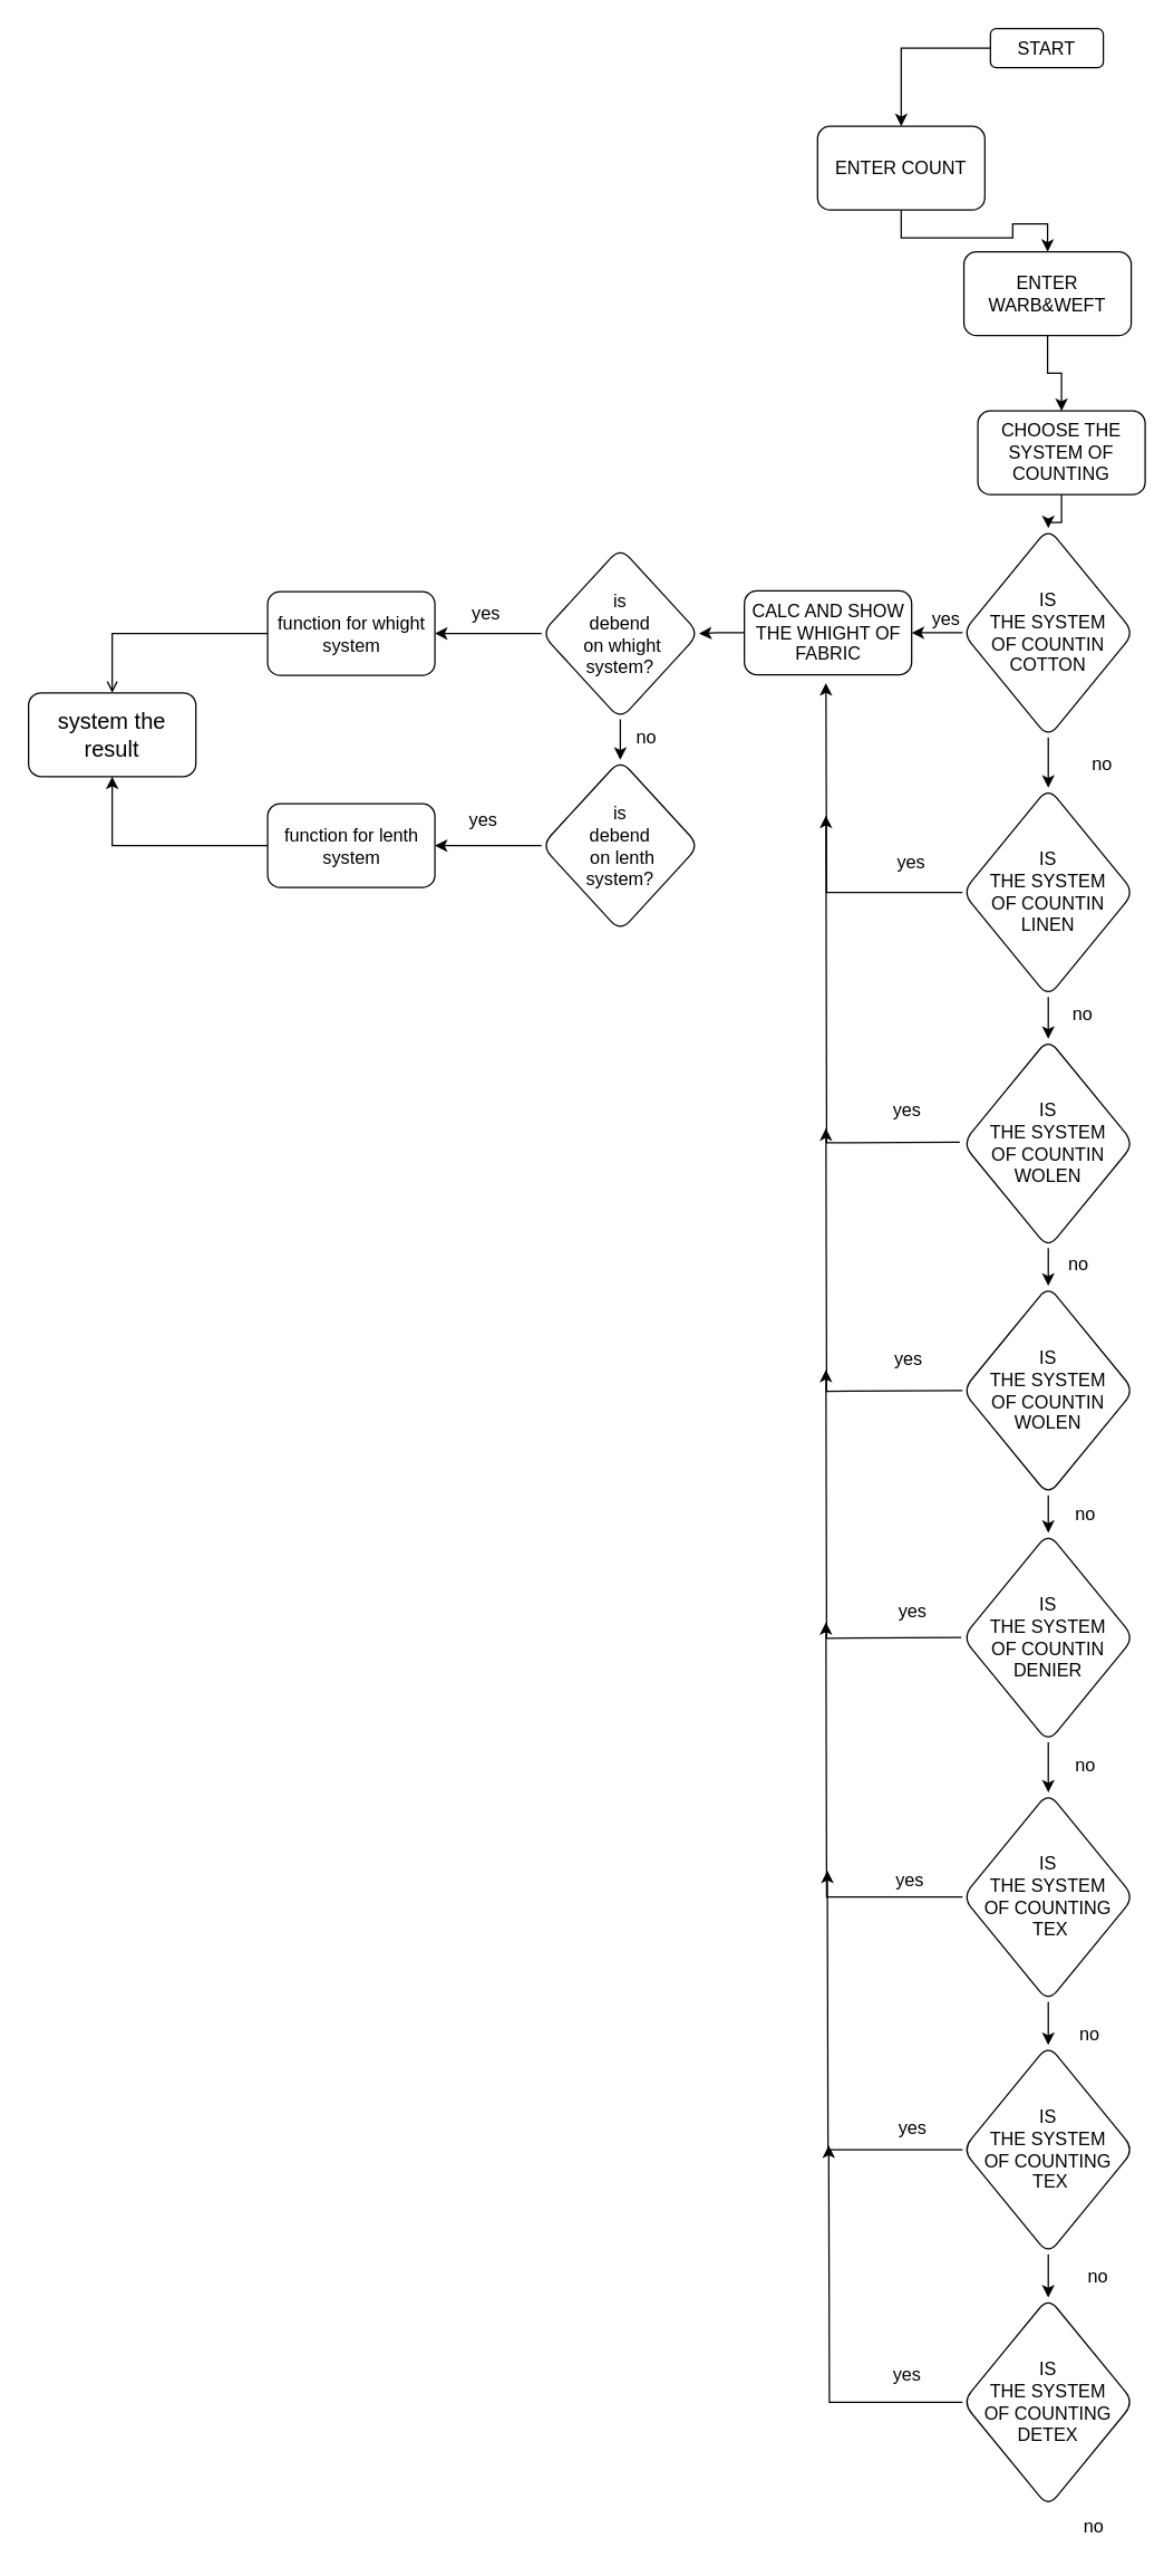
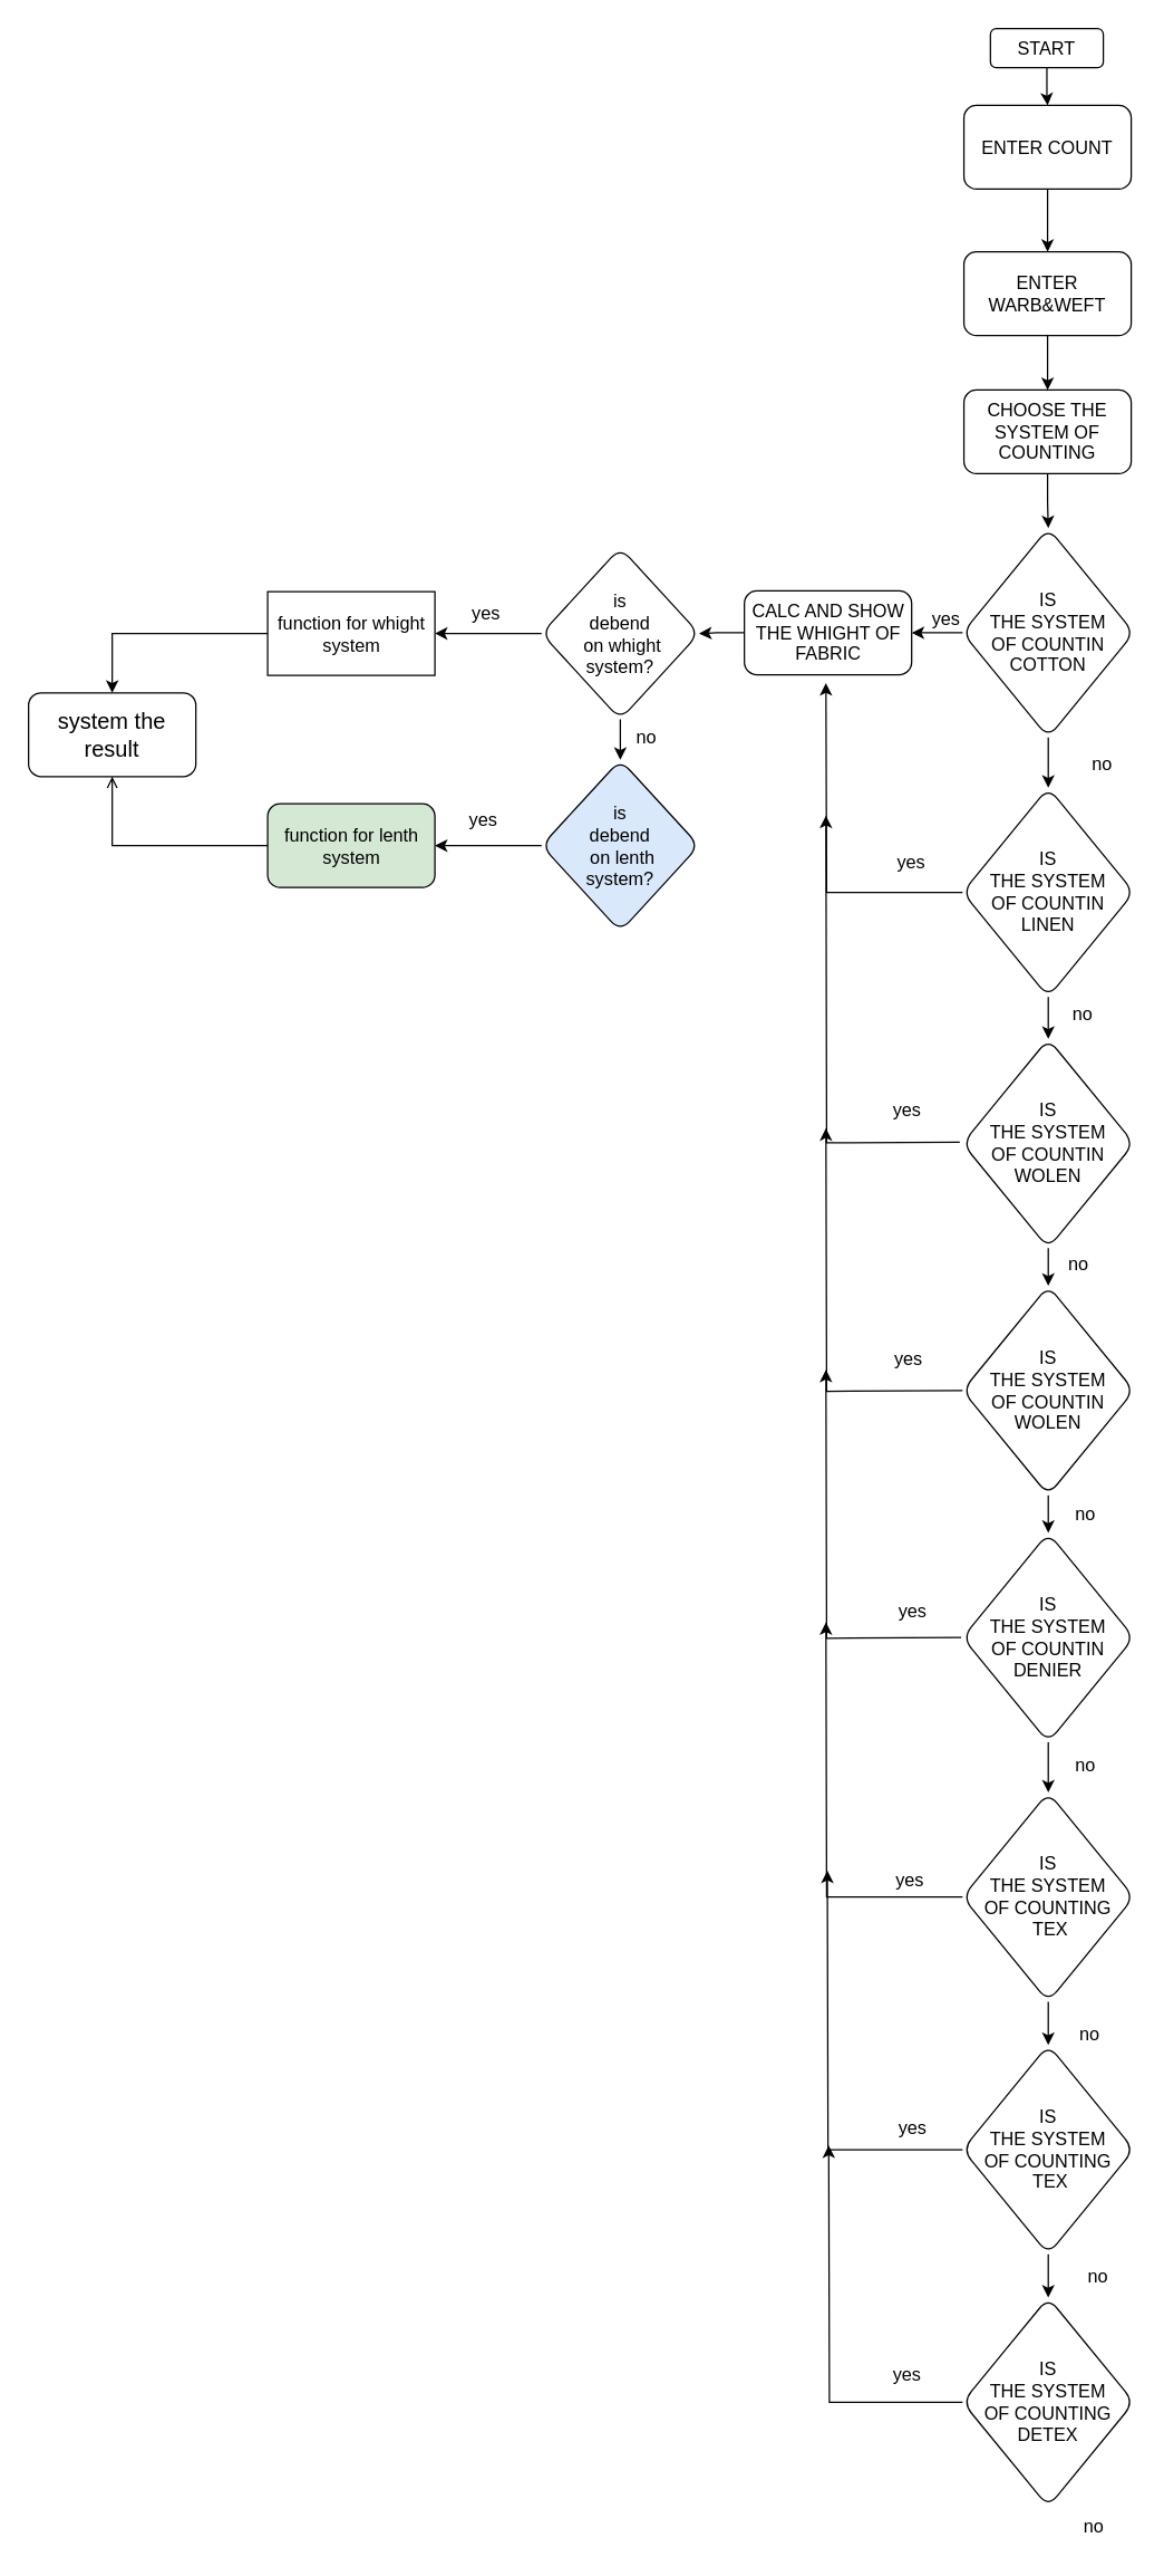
- <mxCell id="5" value="ENTER COUNT" style="rounded=1;whiteSpace=wrap;html=1;fontSize=13;" vertex="1" parent="1"><mxGeometry x="586" y="90" width="120" height="60" as="geometry" /></mxCell>
+ <mxCell id="5" value="ENTER COUNT" style="rounded=1;whiteSpace=wrap;html=1;fontSize=13;" vertex="1" parent="1"><mxGeometry x="691" y="75" width="120" height="60" as="geometry" /></mxCell>
- <mxCell id="9" value="CHOOSE THE SYSTEM OF COUNTING" style="whiteSpace=wrap;html=1;fontSize=13;rounded=1;" vertex="1" parent="1"><mxGeometry x="701" y="294" width="120" height="60" as="geometry" /></mxCell>
+ <mxCell id="9" value="CHOOSE THE SYSTEM OF COUNTING" style="whiteSpace=wrap;html=1;fontSize=13;rounded=1;" vertex="1" parent="1"><mxGeometry x="691" y="279" width="120" height="60" as="geometry" /></mxCell>
- <mxCell id="41" value="function for whight system" style="whiteSpace=wrap;html=1;fontSize=13;rounded=1;" vertex="1" parent="1"><mxGeometry x="191.5" y="423.5" width="120" height="60" as="geometry" /></mxCell>
+ <mxCell id="41" value="function for whight system" style="whiteSpace=wrap;html=1;fontSize=13;rounded=0;" vertex="1" parent="1"><mxGeometry x="191.5" y="423.5" width="120" height="60" as="geometry" /></mxCell>
- <mxCell id="40" value="" style="edgeStyle=orthogonalEdgeStyle;rounded=0;orthogonalLoop=1;jettySize=auto;html=1;fontSize=13;endArrow=open;" edge="1" parent="1" source="41" target="63"><mxGeometry relative="1" as="geometry" /></mxCell>
+ <mxCell id="40" value="" style="edgeStyle=orthogonalEdgeStyle;rounded=0;orthogonalLoop=1;jettySize=auto;html=1;fontSize=13;" edge="1" parent="1" source="41" target="63"><mxGeometry relative="1" as="geometry" /></mxCell>
- <mxCell id="42" style="edgeStyle=orthogonalEdgeStyle;rounded=0;orthogonalLoop=1;jettySize=auto;html=1;fontSize=13;" edge="1" parent="1" source="43" target="63"><mxGeometry relative="1" as="geometry" /></mxCell>
+ <mxCell id="42" style="edgeStyle=orthogonalEdgeStyle;rounded=0;orthogonalLoop=1;jettySize=auto;html=1;fontSize=13;endArrow=open;" edge="1" parent="1" source="43" target="63"><mxGeometry relative="1" as="geometry" /></mxCell>
- <mxCell id="43" value="function for lenth system" style="whiteSpace=wrap;html=1;fontSize=13;rounded=1;" vertex="1" parent="1"><mxGeometry x="191.5" y="575.5" width="120" height="60" as="geometry" /></mxCell>
+ <mxCell id="43" value="function for lenth system" style="whiteSpace=wrap;html=1;fontSize=13;rounded=1;fillColor=#d5e8d4;" vertex="1" parent="1"><mxGeometry x="191.5" y="575.5" width="120" height="60" as="geometry" /></mxCell>
- <mxCell id="39" value="is &lt;br&gt;debend&lt;br&gt;&amp;nbsp;on lenth&lt;br&gt;system?" style="rhombus;whiteSpace=wrap;html=1;fontSize=13;rounded=1;" vertex="1" parent="1"><mxGeometry x="388" y="544" width="113" height="123" as="geometry" /></mxCell>
+ <mxCell id="39" value="is &lt;br&gt;debend&lt;br&gt;&amp;nbsp;on lenth&lt;br&gt;system?" style="rhombus;whiteSpace=wrap;html=1;fontSize=13;rounded=1;fillColor=#dae8fc;" vertex="1" parent="1"><mxGeometry x="388" y="544" width="113" height="123" as="geometry" /></mxCell>
